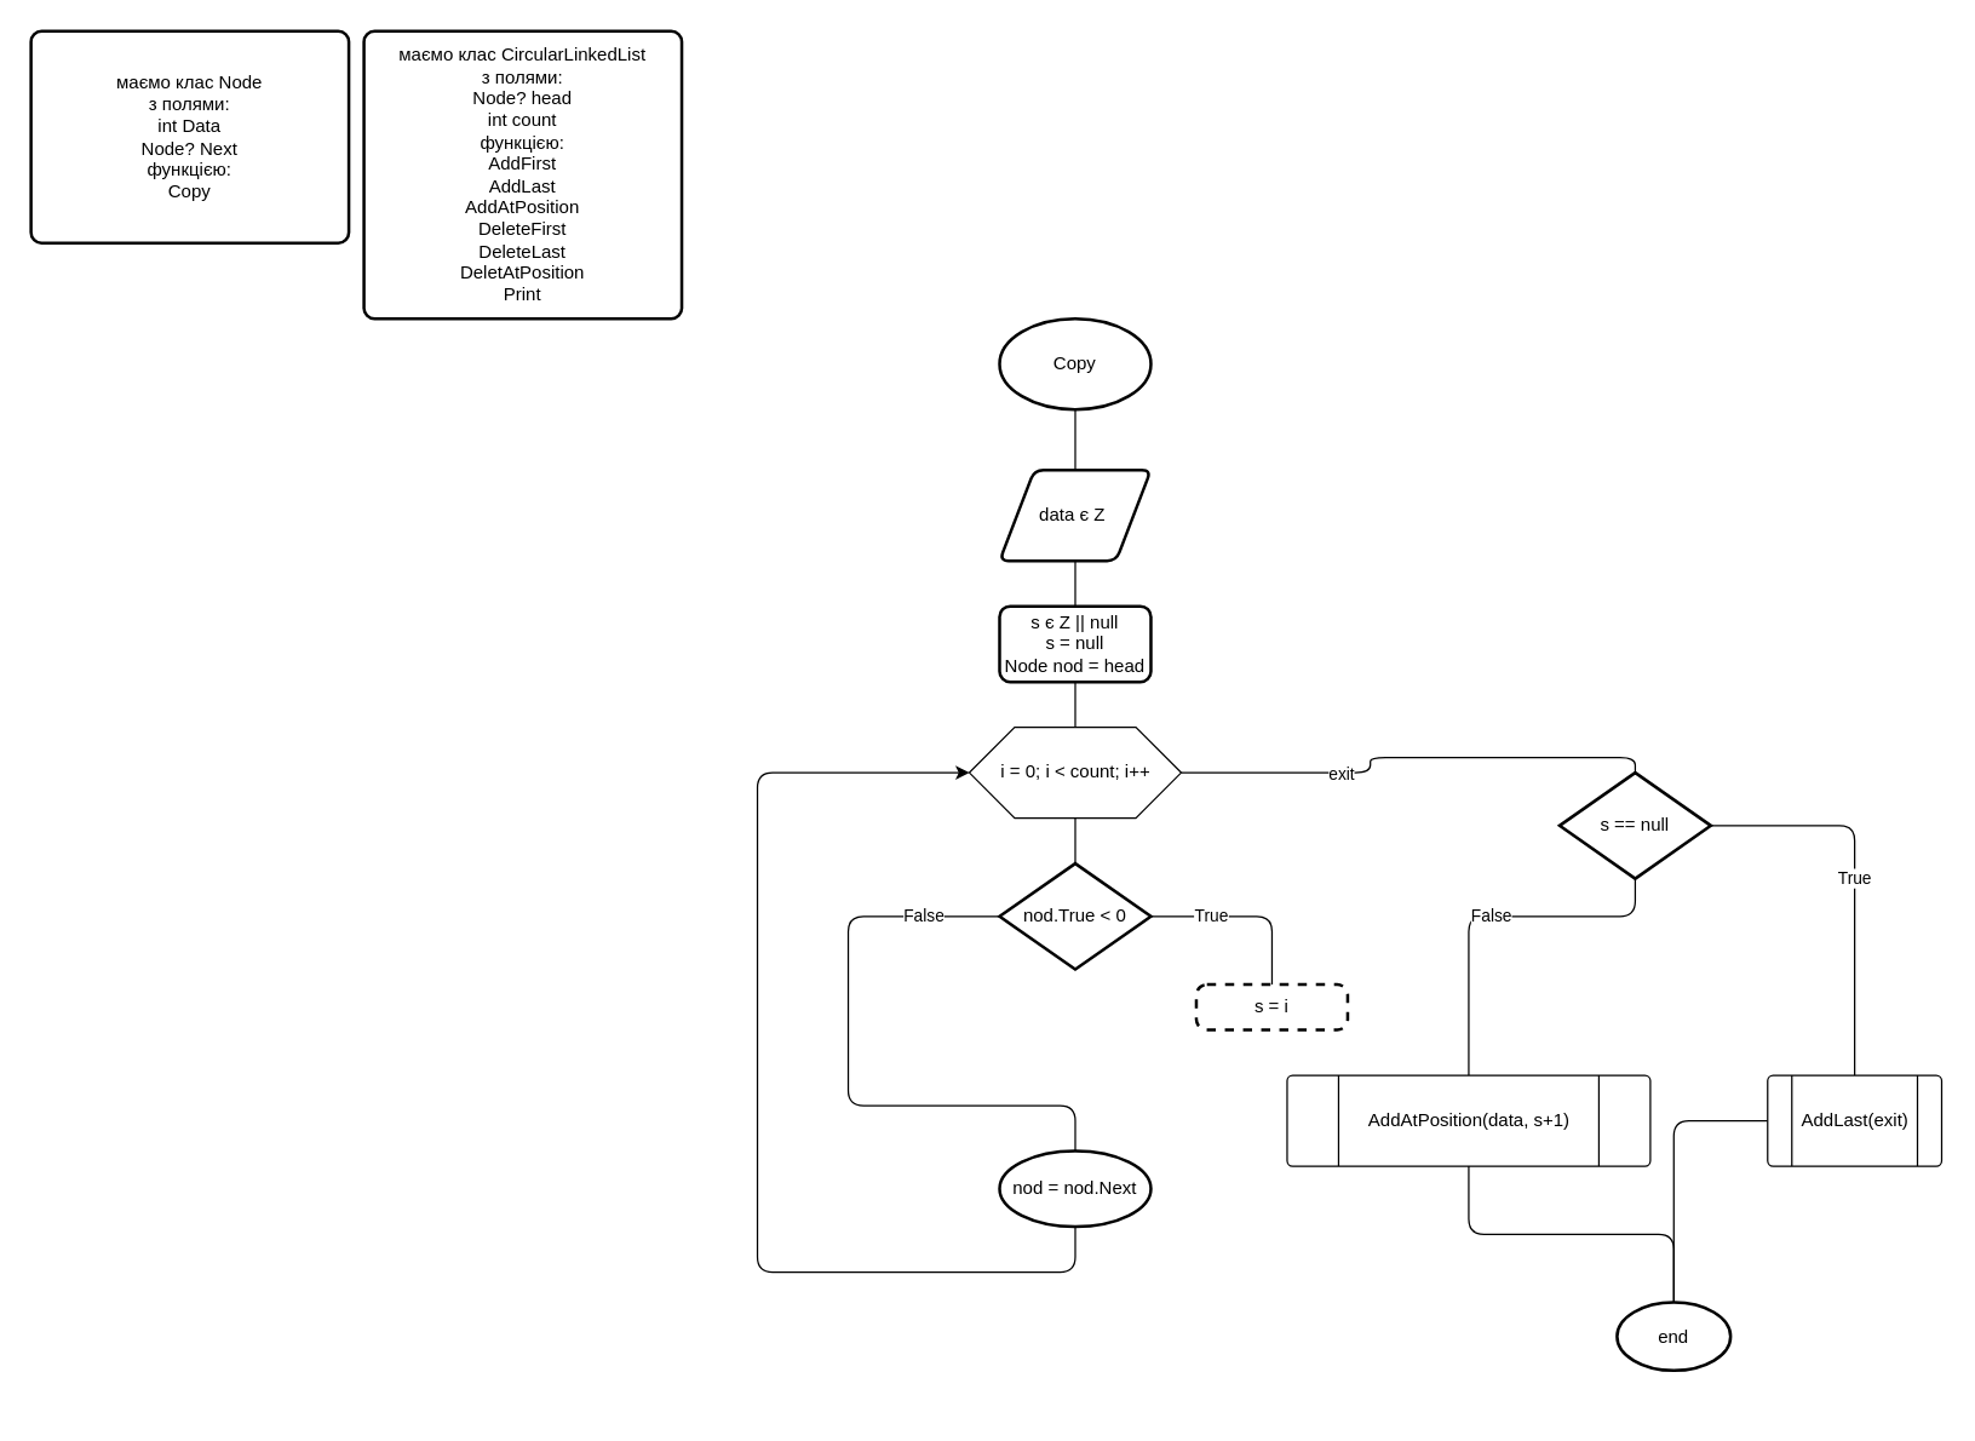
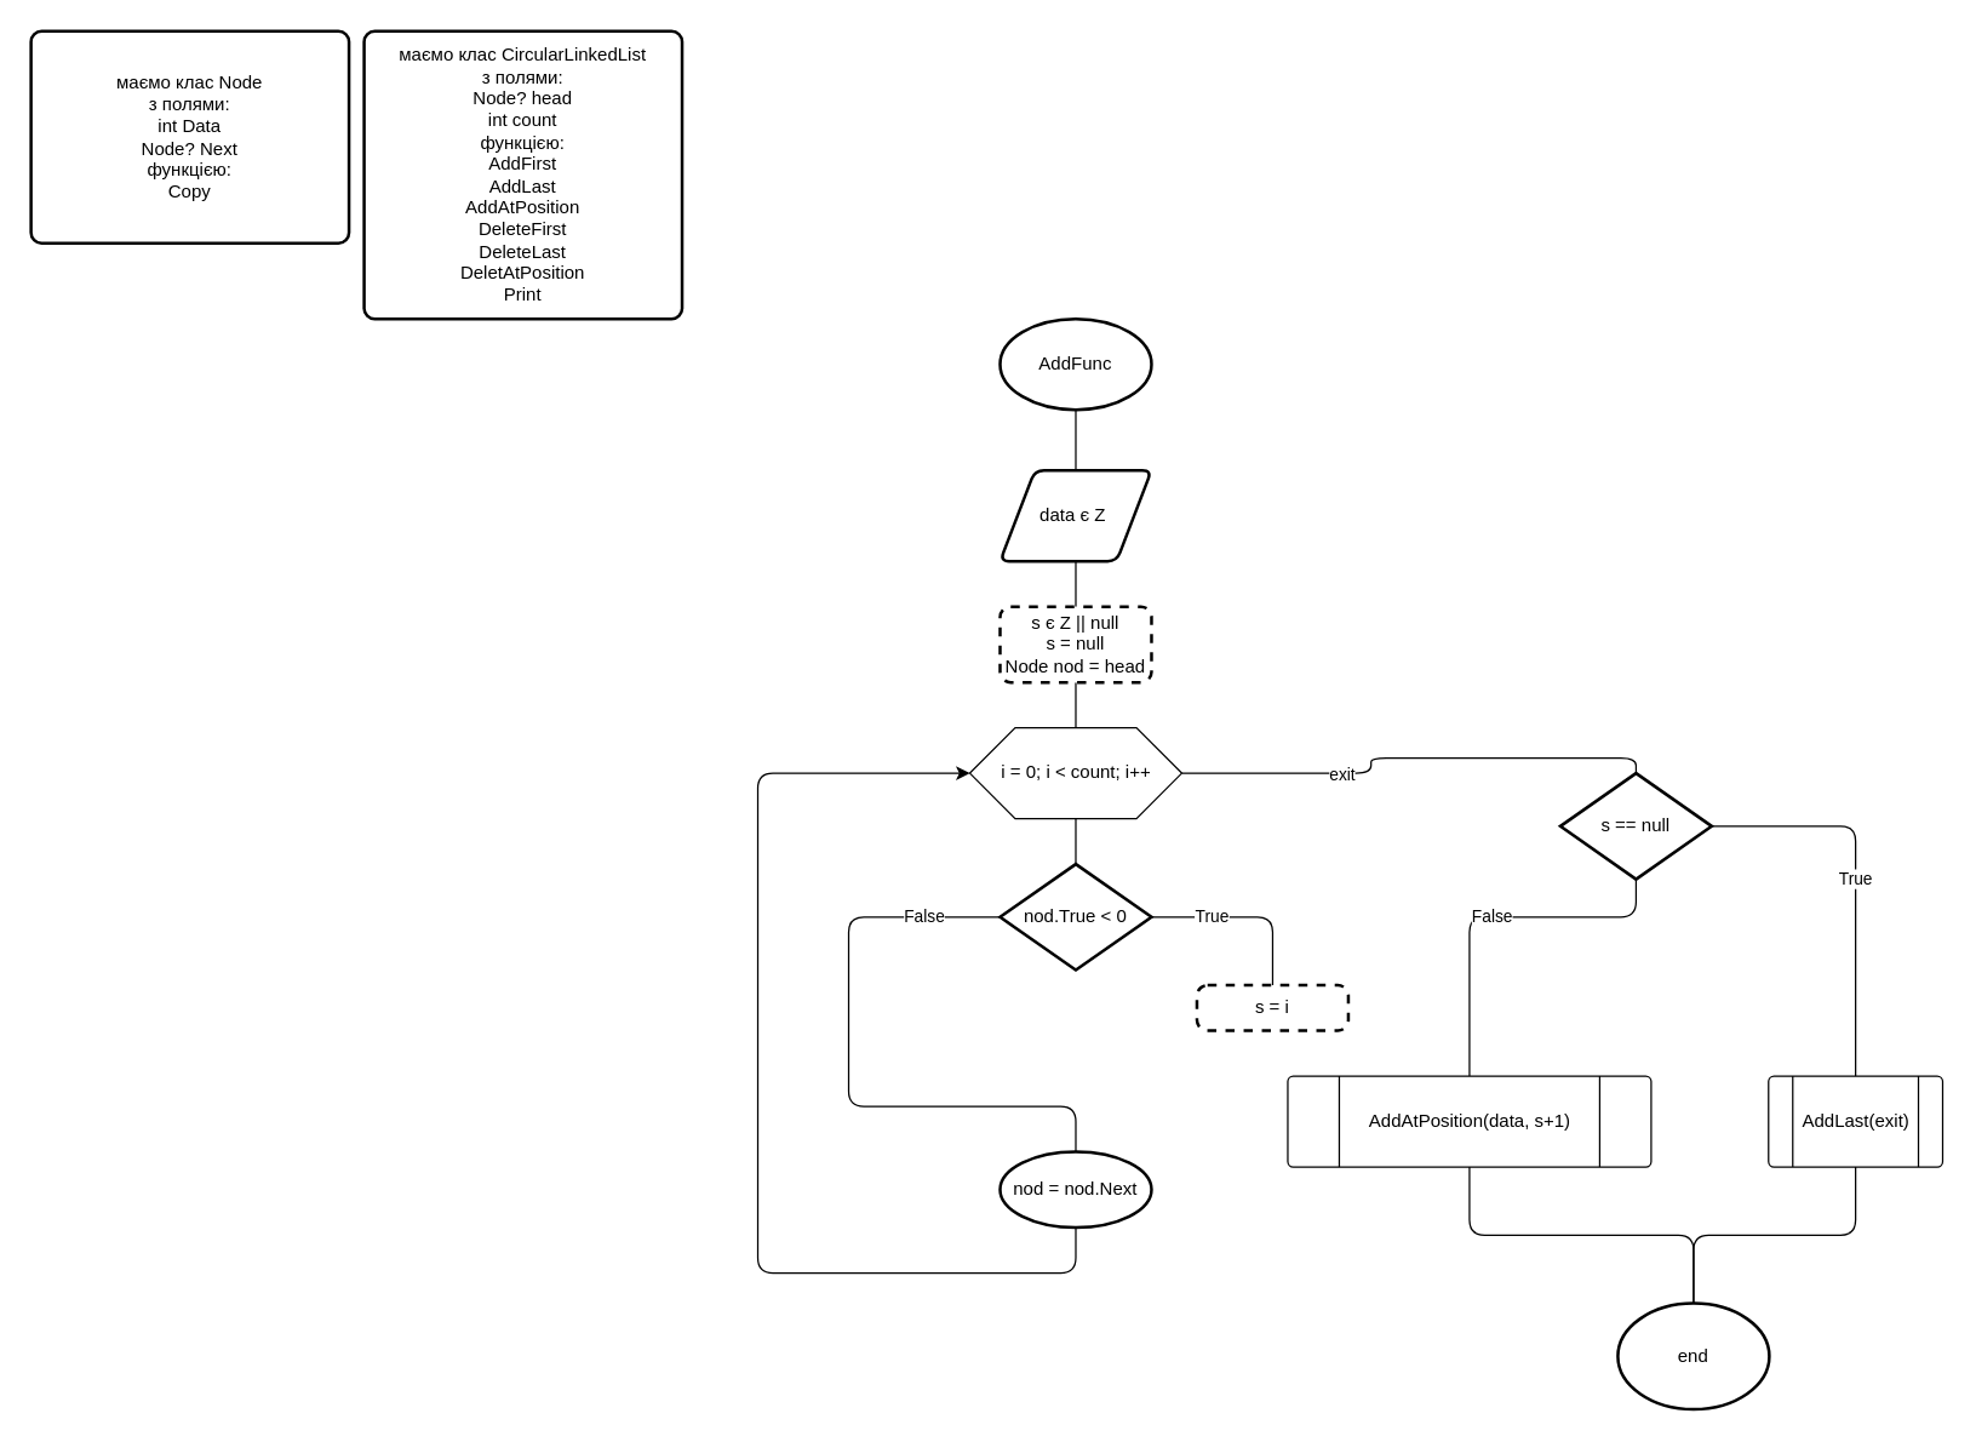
- <mxCell id="5" value="Copy" style="strokeWidth=2;html=1;shape=mxgraph.flowchart.start_2;whiteSpace=wrap;" parent="1" vertex="1"><mxGeometry x="660" y="210" width="100" height="60" as="geometry" /></mxCell>
+ <mxCell id="5" value="AddFunc" style="strokeWidth=2;html=1;shape=mxgraph.flowchart.start_2;whiteSpace=wrap;" parent="1" vertex="1"><mxGeometry x="660" y="210" width="100" height="60" as="geometry" /></mxCell>
- <mxCell id="9" value="&lt;span style=&quot;font-family: &amp;#34;helvetica&amp;#34; ; font-size: 12px ; font-style: normal ; font-weight: 400 ; letter-spacing: normal ; text-align: center ; text-indent: 0px ; text-transform: none ; word-spacing: 0px ; display: inline ; float: none&quot;&gt;&lt;span style=&quot;background-color: rgb(255 , 255 , 255)&quot;&gt;s є Z || null&lt;br&gt;s = null&lt;br&gt;Node nod = head&lt;/span&gt;&lt;br&gt;&lt;/span&gt;" style="rounded=1;whiteSpace=wrap;html=1;absoluteArcSize=1;arcSize=14;strokeWidth=2;" parent="1" vertex="1"><mxGeometry x="660" y="400" width="100" height="50" as="geometry" /></mxCell>
+ <mxCell id="9" value="&lt;span style=&quot;font-family: &amp;#34;helvetica&amp;#34; ; font-size: 12px ; font-style: normal ; font-weight: 400 ; letter-spacing: normal ; text-align: center ; text-indent: 0px ; text-transform: none ; word-spacing: 0px ; display: inline ; float: none&quot;&gt;&lt;span style=&quot;background-color: rgb(255 , 255 , 255)&quot;&gt;s є Z || null&lt;br&gt;s = null&lt;br&gt;Node nod = head&lt;/span&gt;&lt;br&gt;&lt;/span&gt;" style="rounded=1;whiteSpace=wrap;html=1;absoluteArcSize=1;arcSize=14;strokeWidth=2;dashed=1;" parent="1" vertex="1"><mxGeometry x="660" y="400" width="100" height="50" as="geometry" /></mxCell>
- <mxCell id="30" value="end" style="strokeWidth=2;html=1;shape=mxgraph.flowchart.start_2;whiteSpace=wrap;" parent="1" vertex="1"><mxGeometry x="1068" y="860" width="75" height="45" as="geometry" /></mxCell>
+ <mxCell id="30" value="end" style="strokeWidth=2;html=1;shape=mxgraph.flowchart.start_2;whiteSpace=wrap;" parent="1" vertex="1"><mxGeometry x="1068" y="860" width="100" height="70" as="geometry" /></mxCell>
